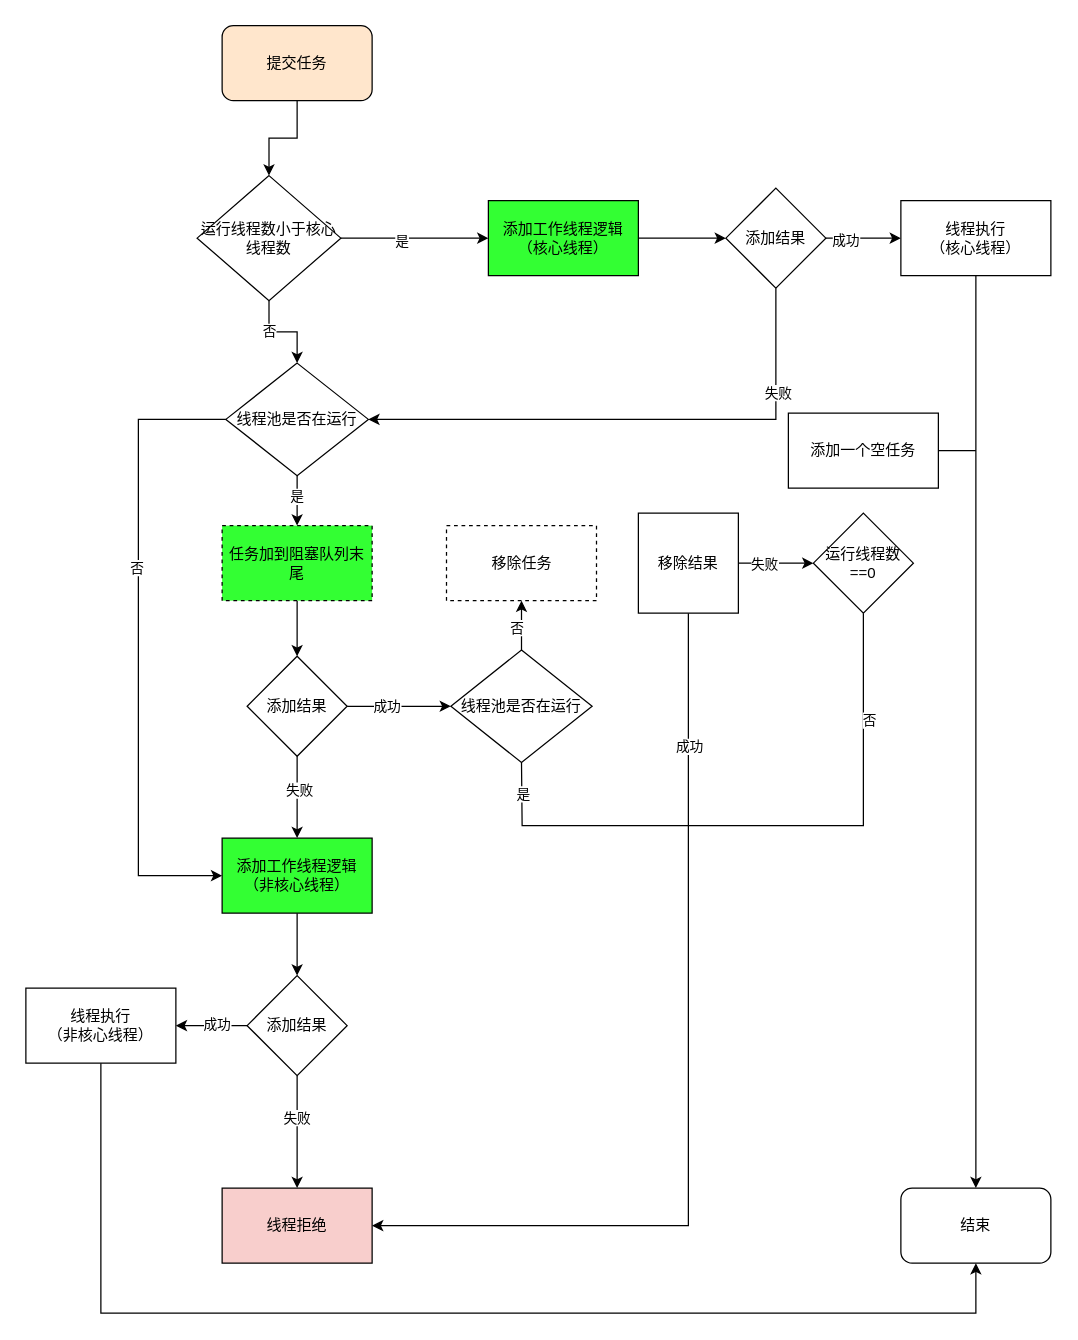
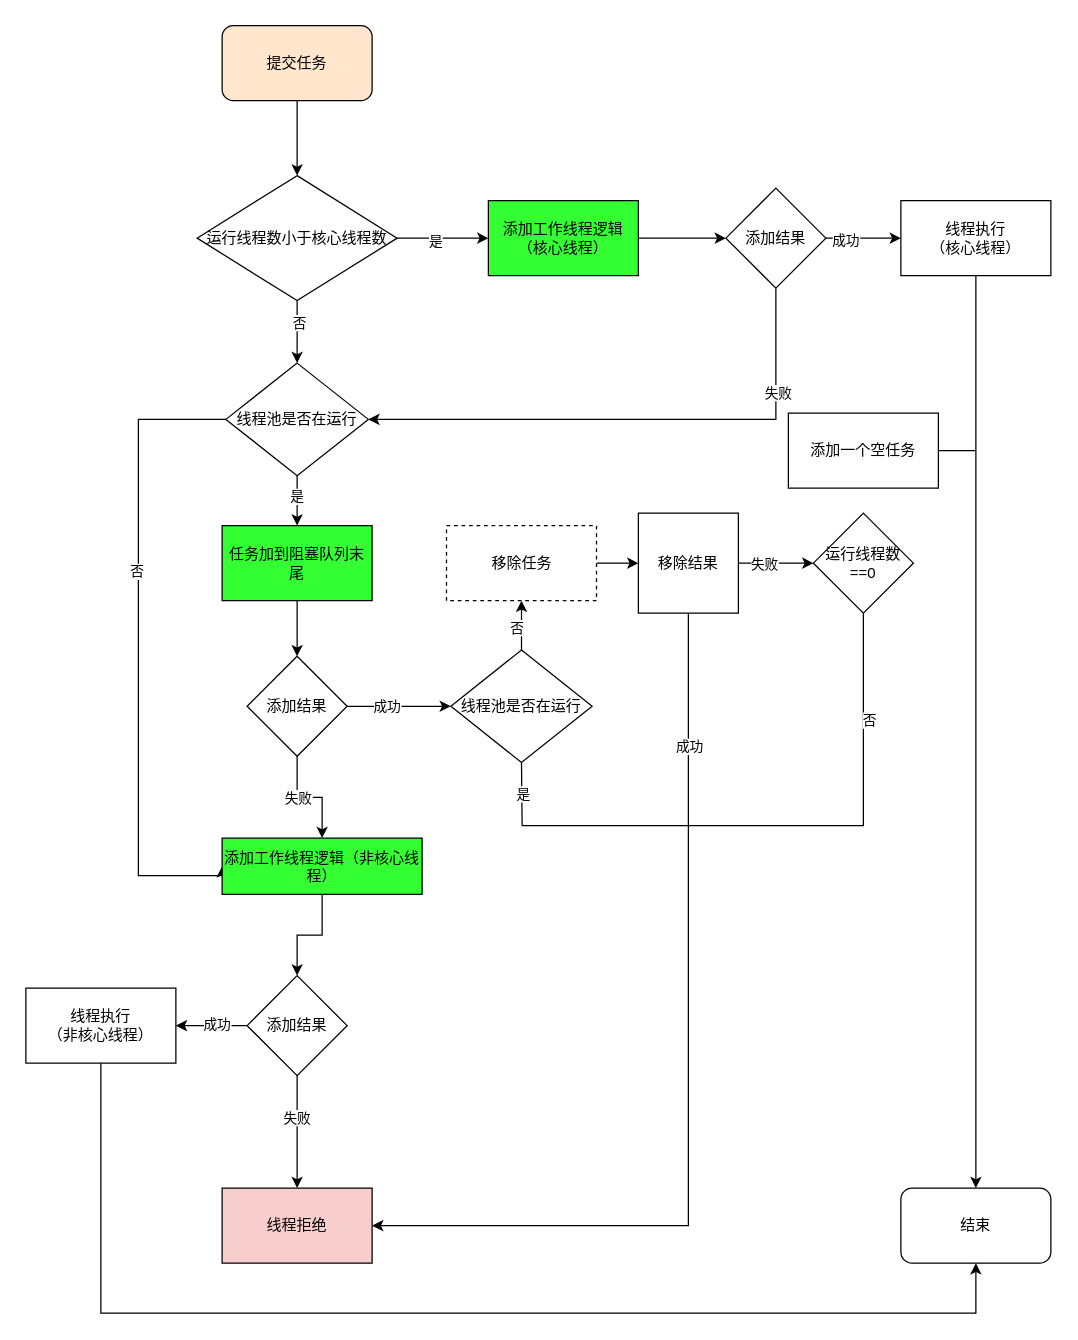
- <mxCell id="8" value="运行线程数小于核心线程数" style="rhombus;whiteSpace=wrap;html=1;" parent="1" vertex="1"><mxGeometry x="157" y="140" width="115" height="100" as="geometry" /></mxCell>
+ <mxCell id="8" value="运行线程数小于核心线程数" style="rhombus;whiteSpace=wrap;html=1;" parent="1" vertex="1"><mxGeometry x="157" y="140" width="160" height="100" as="geometry" /></mxCell>
- <mxCell id="17" value="任务加到阻塞队列末尾" style="whiteSpace=wrap;html=1;fillColor=#33FF33;dashed=1;" parent="1" vertex="1"><mxGeometry x="177" y="420" width="120" height="60" as="geometry" /></mxCell>
+ <mxCell id="17" value="任务加到阻塞队列末尾" style="whiteSpace=wrap;html=1;fillColor=#33FF33;" parent="1" vertex="1"><mxGeometry x="177" y="420" width="120" height="60" as="geometry" /></mxCell>
+ <mxCell id="42" value="" style="edgeStyle=orthogonalEdgeStyle;rounded=0;orthogonalLoop=1;jettySize=auto;html=1;" edge="1" parent="1" source="43" target="48"><mxGeometry relative="1" as="geometry" /></mxCell>
- <mxCell id="32" value="&lt;span&gt;添加工作线程逻辑（非核心线程）&lt;/span&gt;" style="whiteSpace=wrap;html=1;fillColor=#33FF33;" vertex="1" parent="1"><mxGeometry x="177" y="670" width="120" height="60" as="geometry" /></mxCell>
+ <mxCell id="32" value="&lt;span&gt;添加工作线程逻辑（非核心线程）&lt;/span&gt;" style="whiteSpace=wrap;html=1;fillColor=#33FF33;" vertex="1" parent="1"><mxGeometry x="177" y="670" width="160" height="45" as="geometry" /></mxCell>
